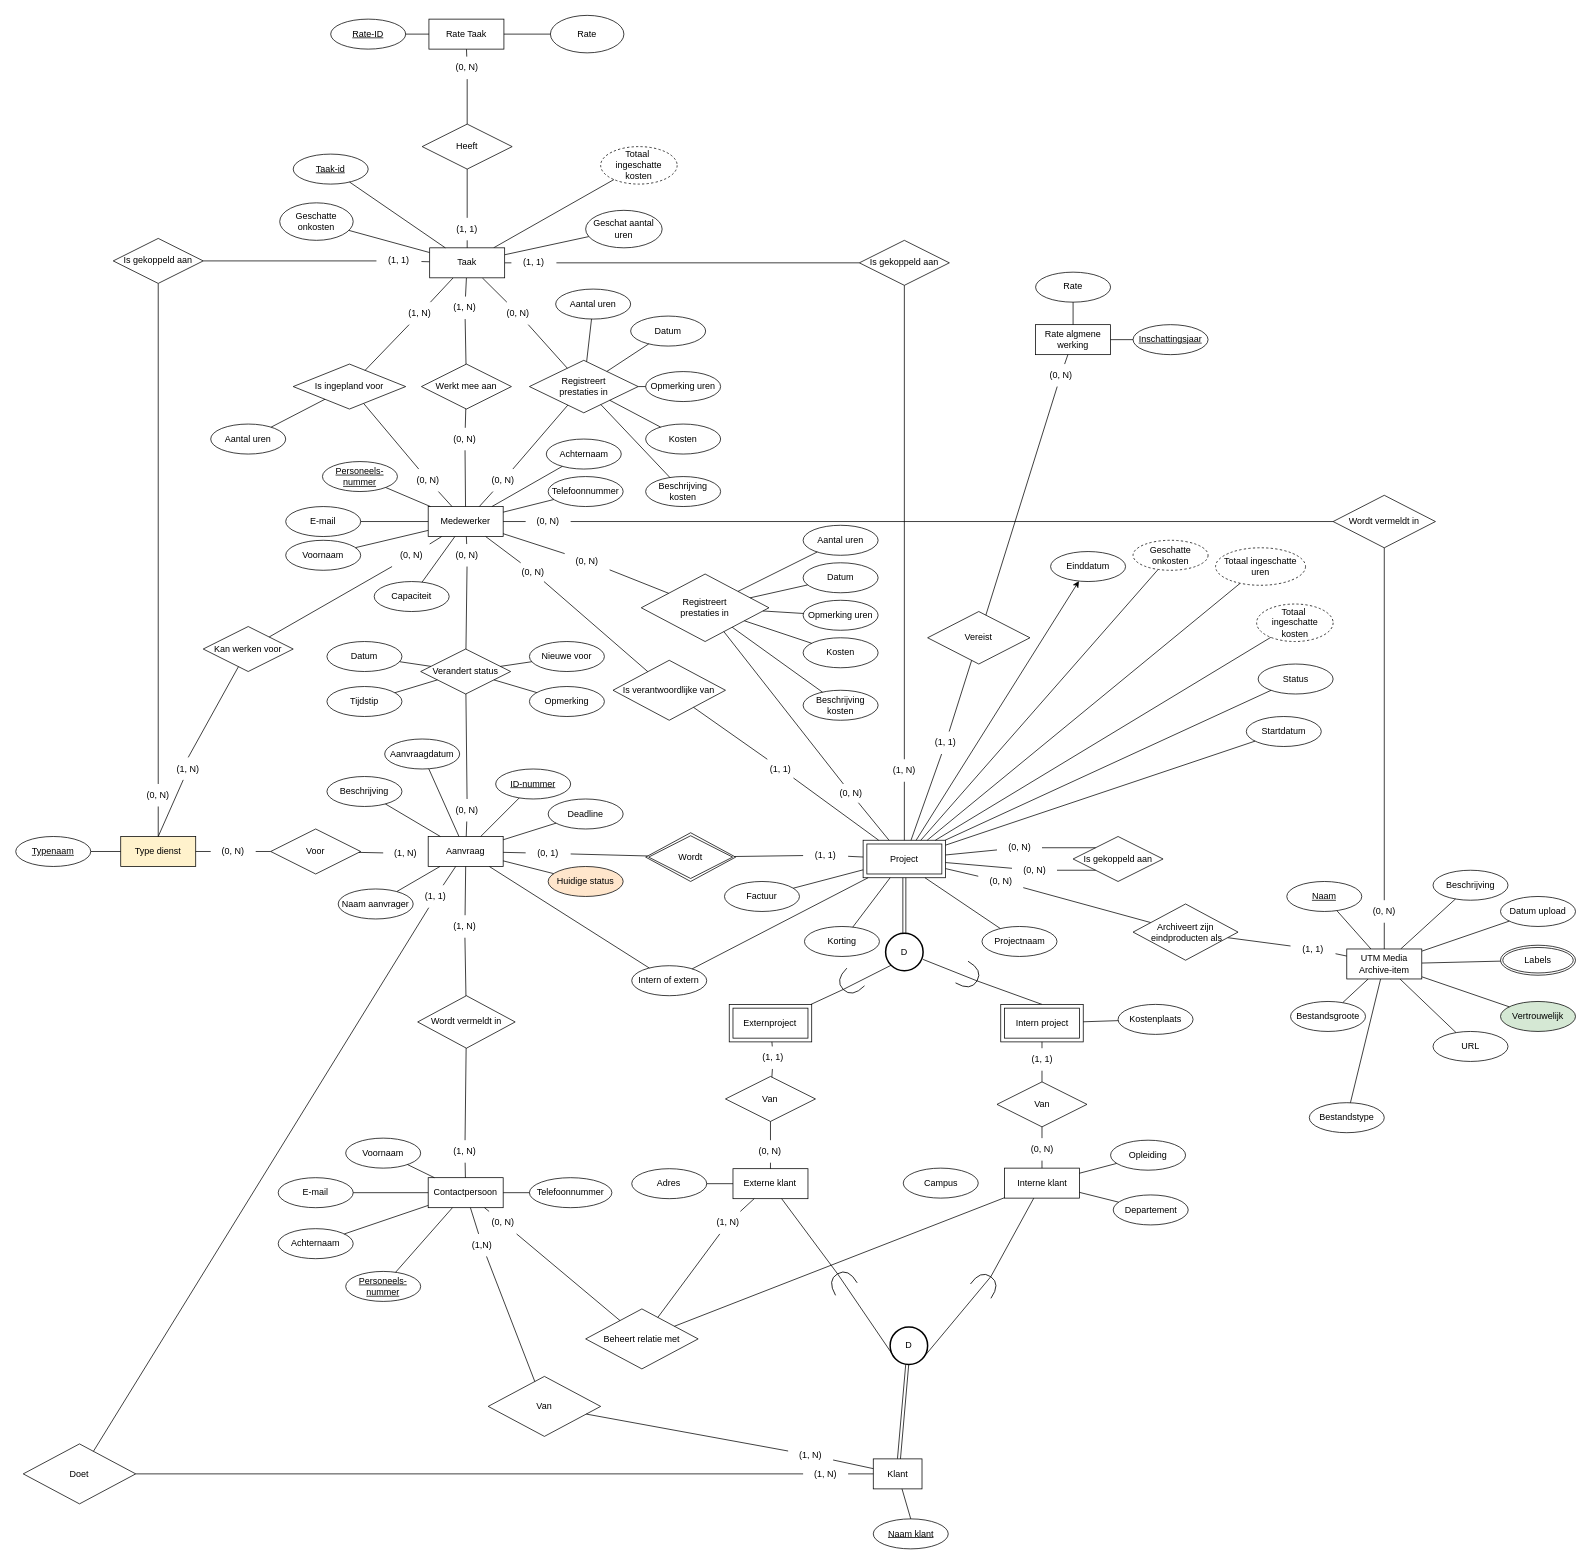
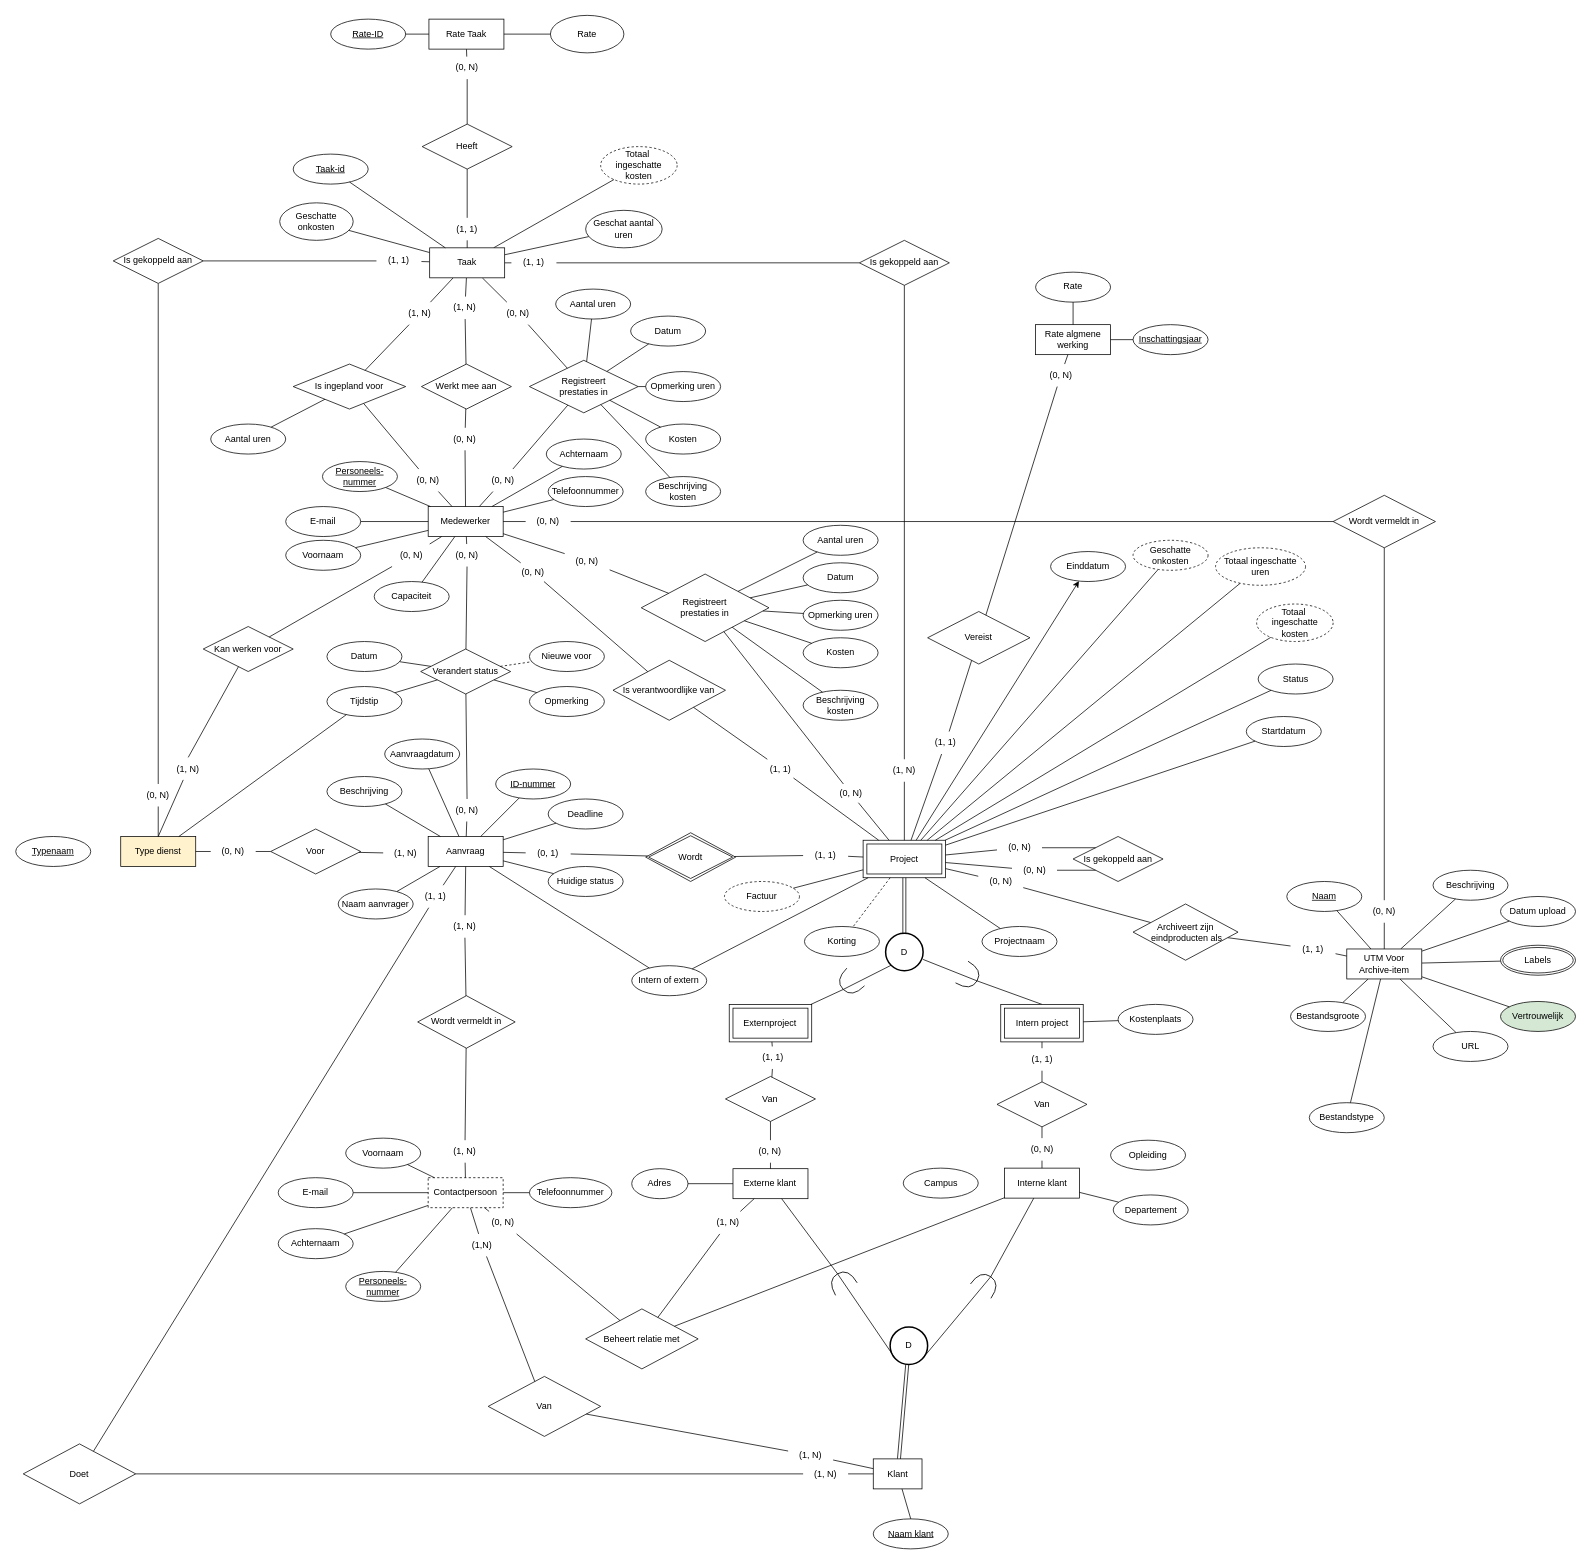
- <mxCell id="68" value="" style="endArrow=none;html=1;rounded=0;" parent="1" source="6" target="19" edge="1"><mxGeometry relative="1" as="geometry"><mxPoint x="541.944" y="891.885" as="sourcePoint" /><mxPoint x="583.714" y="898.143" as="targetPoint" /></mxGeometry></mxCell>
+ <mxCell id="68" value="" style="endArrow=none;html=1;rounded=0;dashed=1;" parent="1" source="6" target="19" edge="1"><mxGeometry relative="1" as="geometry"><mxPoint x="541.944" y="891.885" as="sourcePoint" /><mxPoint x="583.714" y="898.143" as="targetPoint" /></mxGeometry></mxCell>
- <mxCell id="110" value="" style="endArrow=none;html=1;rounded=0;" parent="1" source="98" target="180" edge="1"><mxGeometry relative="1" as="geometry"><mxPoint x="370" y="1145" as="sourcePoint" /><mxPoint x="130" y="1135" as="targetPoint" /></mxGeometry></mxCell>
+ <mxCell id="110" value="" style="endArrow=none;html=1;rounded=0;" parent="1" source="98" target="9" edge="1"><mxGeometry relative="1" as="geometry"><mxPoint x="370" y="1145" as="sourcePoint" /><mxPoint x="130" y="1135" as="targetPoint" /></mxGeometry></mxCell>
- <mxCell id="10" value="Huidige status" style="ellipse;whiteSpace=wrap;html=1;align=center;fillColor=#ffe6cc;" parent="1" vertex="1"><mxGeometry x="730" y="1155" width="100" height="40" as="geometry" /></mxCell>
+ <mxCell id="10" value="Huidige status" style="ellipse;whiteSpace=wrap;html=1;align=center;" parent="1" vertex="1"><mxGeometry x="730" y="1155" width="100" height="40" as="geometry" /></mxCell>
- <mxCell id="157" value="Factuur" style="ellipse;whiteSpace=wrap;html=1;align=center;" parent="1" vertex="1"><mxGeometry x="965.13" y="1175" width="100" height="40" as="geometry" /></mxCell>
+ <mxCell id="157" value="Factuur" style="ellipse;whiteSpace=wrap;html=1;align=center;dashed=1;" parent="1" vertex="1"><mxGeometry x="965.13" y="1175" width="100" height="40" as="geometry" /></mxCell>
- <mxCell id="63" value="" style="endArrow=none;html=1;rounded=0;" parent="1" source="12" target="16" edge="1"><mxGeometry relative="1" as="geometry"><mxPoint x="1160" y="1171.516" as="sourcePoint" /><mxPoint x="1105.038" y="1188.02" as="targetPoint" /></mxGeometry></mxCell>
+ <mxCell id="63" value="" style="endArrow=none;html=1;rounded=0;dashed=1;" parent="1" source="12" target="16" edge="1"><mxGeometry relative="1" as="geometry"><mxPoint x="1160" y="1171.516" as="sourcePoint" /><mxPoint x="1105.038" y="1188.02" as="targetPoint" /></mxGeometry></mxCell>
- <mxCell id="298" value="UTM Media Archive-item" style="whiteSpace=wrap;html=1;align=center;" parent="1" vertex="1"><mxGeometry x="1795" y="1265" width="100" height="40" as="geometry" /></mxCell>
+ <mxCell id="298" value="UTM Voor Archive-item" style="whiteSpace=wrap;html=1;align=center;" parent="1" vertex="1"><mxGeometry x="1795" y="1265" width="100" height="40" as="geometry" /></mxCell>
- <mxCell id="76" value="" style="endArrow=none;html=1;rounded=0;" parent="1" source="47" target="29" edge="1"><mxGeometry relative="1" as="geometry"><mxPoint x="1121.46" y="1476.91" as="sourcePoint" /><mxPoint x="1121.46" y="1526.91" as="targetPoint" /></mxGeometry></mxCell>
- <mxCell id="202" value="Adres" style="ellipse;whiteSpace=wrap;html=1;align=center;" parent="1" vertex="1"><mxGeometry x="841.46" y="1558" width="100" height="40" as="geometry" /></mxCell>
+ <mxCell id="202" value="Adres" style="ellipse;whiteSpace=wrap;html=1;align=center;" parent="1" vertex="1"><mxGeometry x="841.46" y="1558" width="75" height="40" as="geometry" /></mxCell>
- <mxCell id="31" value="Contactpersoon" style="whiteSpace=wrap;html=1;align=center;" parent="1" vertex="1"><mxGeometry x="570" y="1570" width="100" height="40" as="geometry" /></mxCell>
+ <mxCell id="31" value="Contactpersoon" style="whiteSpace=wrap;html=1;align=center;dashed=1;" parent="1" vertex="1"><mxGeometry x="570" y="1570" width="100" height="40" as="geometry" /></mxCell>
